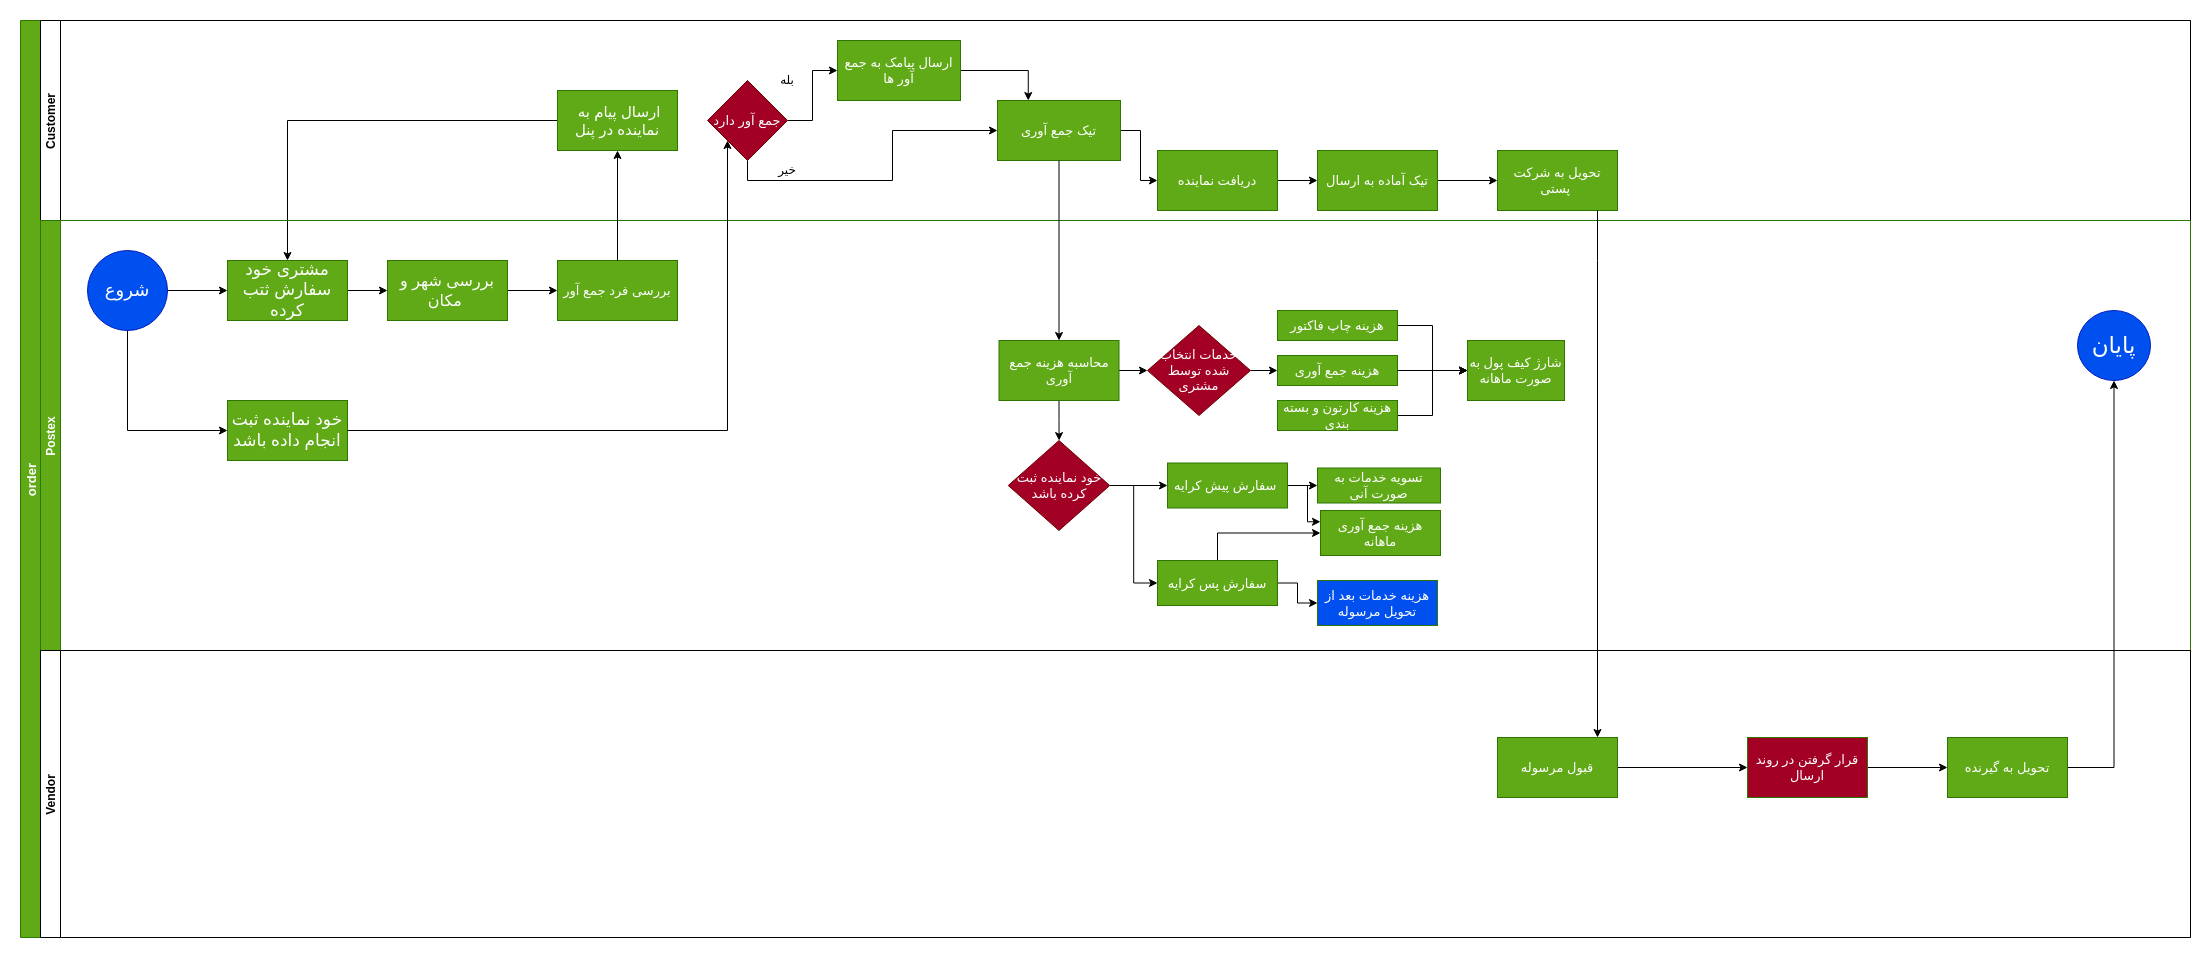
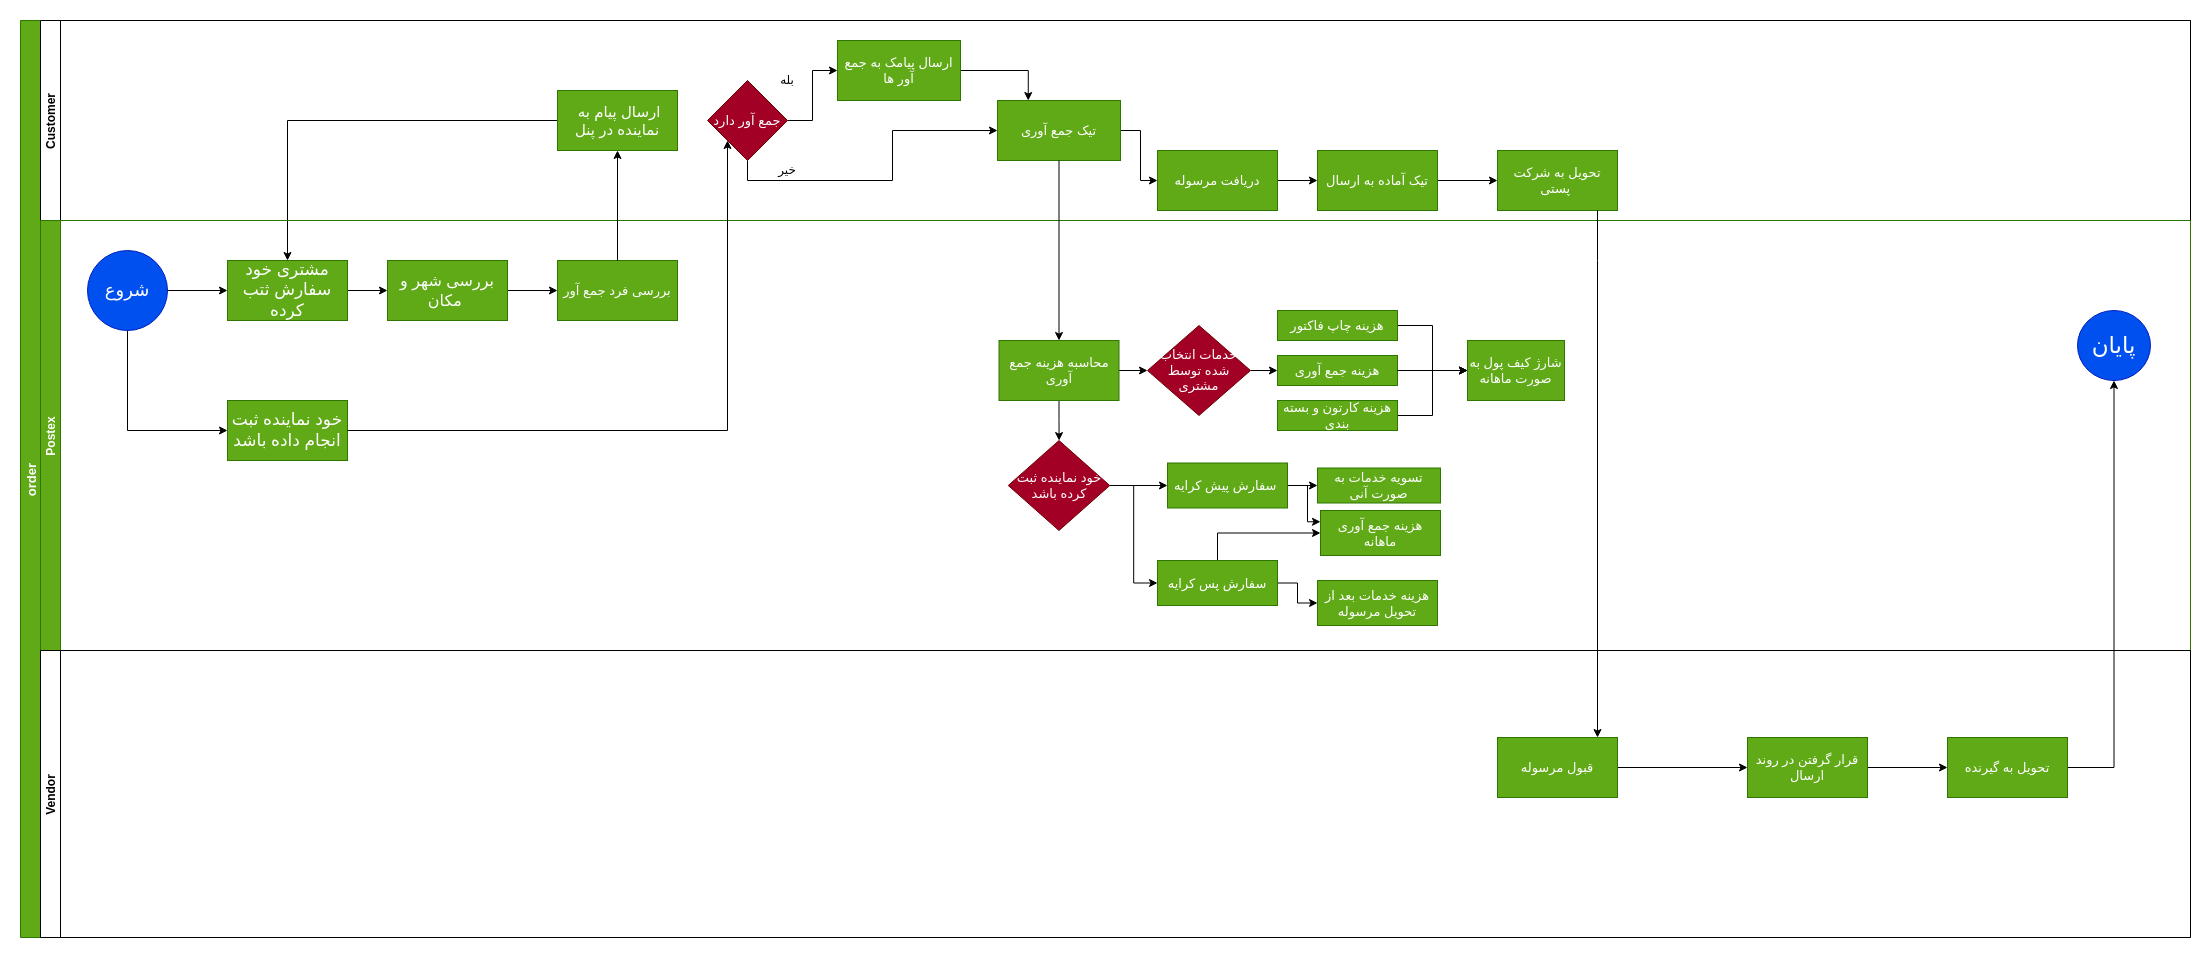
- <mxCell id="16" value="دریافت نماینده" style="whiteSpace=wrap;html=1;fontSize=13;fontColor=#ffffff;strokeColor=#2D7600;fillColor=#60a917;" vertex="1" parent="3"><mxGeometry x="1117" y="130" width="120" height="60" as="geometry" /></mxCell>
+ <mxCell id="16" value="دریافت مرسوله" style="whiteSpace=wrap;html=1;fontSize=13;fontColor=#ffffff;strokeColor=#2D7600;fillColor=#60a917;" vertex="1" parent="3"><mxGeometry x="1117" y="130" width="120" height="60" as="geometry" /></mxCell>
- <mxCell id="53" value="هزینه خدمات بعد از تحویل مرسوله" style="whiteSpace=wrap;html=1;fontSize=13;fontColor=#ffffff;strokeColor=#2D7600;fillColor=#0050ef;" vertex="1" parent="20"><mxGeometry x="1277" y="360" width="120" height="45" as="geometry" /></mxCell>
+ <mxCell id="53" value="هزینه خدمات بعد از تحویل مرسوله" style="whiteSpace=wrap;html=1;fontSize=13;fontColor=#ffffff;strokeColor=#2D7600;fillColor=#60a917;" vertex="1" parent="20"><mxGeometry x="1277" y="360" width="120" height="45" as="geometry" /></mxCell>
- <mxCell id="61" value="قرار گرفتن در روند ارسال" style="whiteSpace=wrap;html=1;fontSize=13;fontColor=#ffffff;strokeColor=#2D7600;fillColor=#a20025;" vertex="1" parent="57"><mxGeometry x="1707" y="87" width="120" height="60" as="geometry" /></mxCell>
+ <mxCell id="61" value="قرار گرفتن در روند ارسال" style="whiteSpace=wrap;html=1;fontSize=13;fontColor=#ffffff;strokeColor=#2D7600;fillColor=#60a917;" vertex="1" parent="57"><mxGeometry x="1707" y="87" width="120" height="60" as="geometry" /></mxCell>
